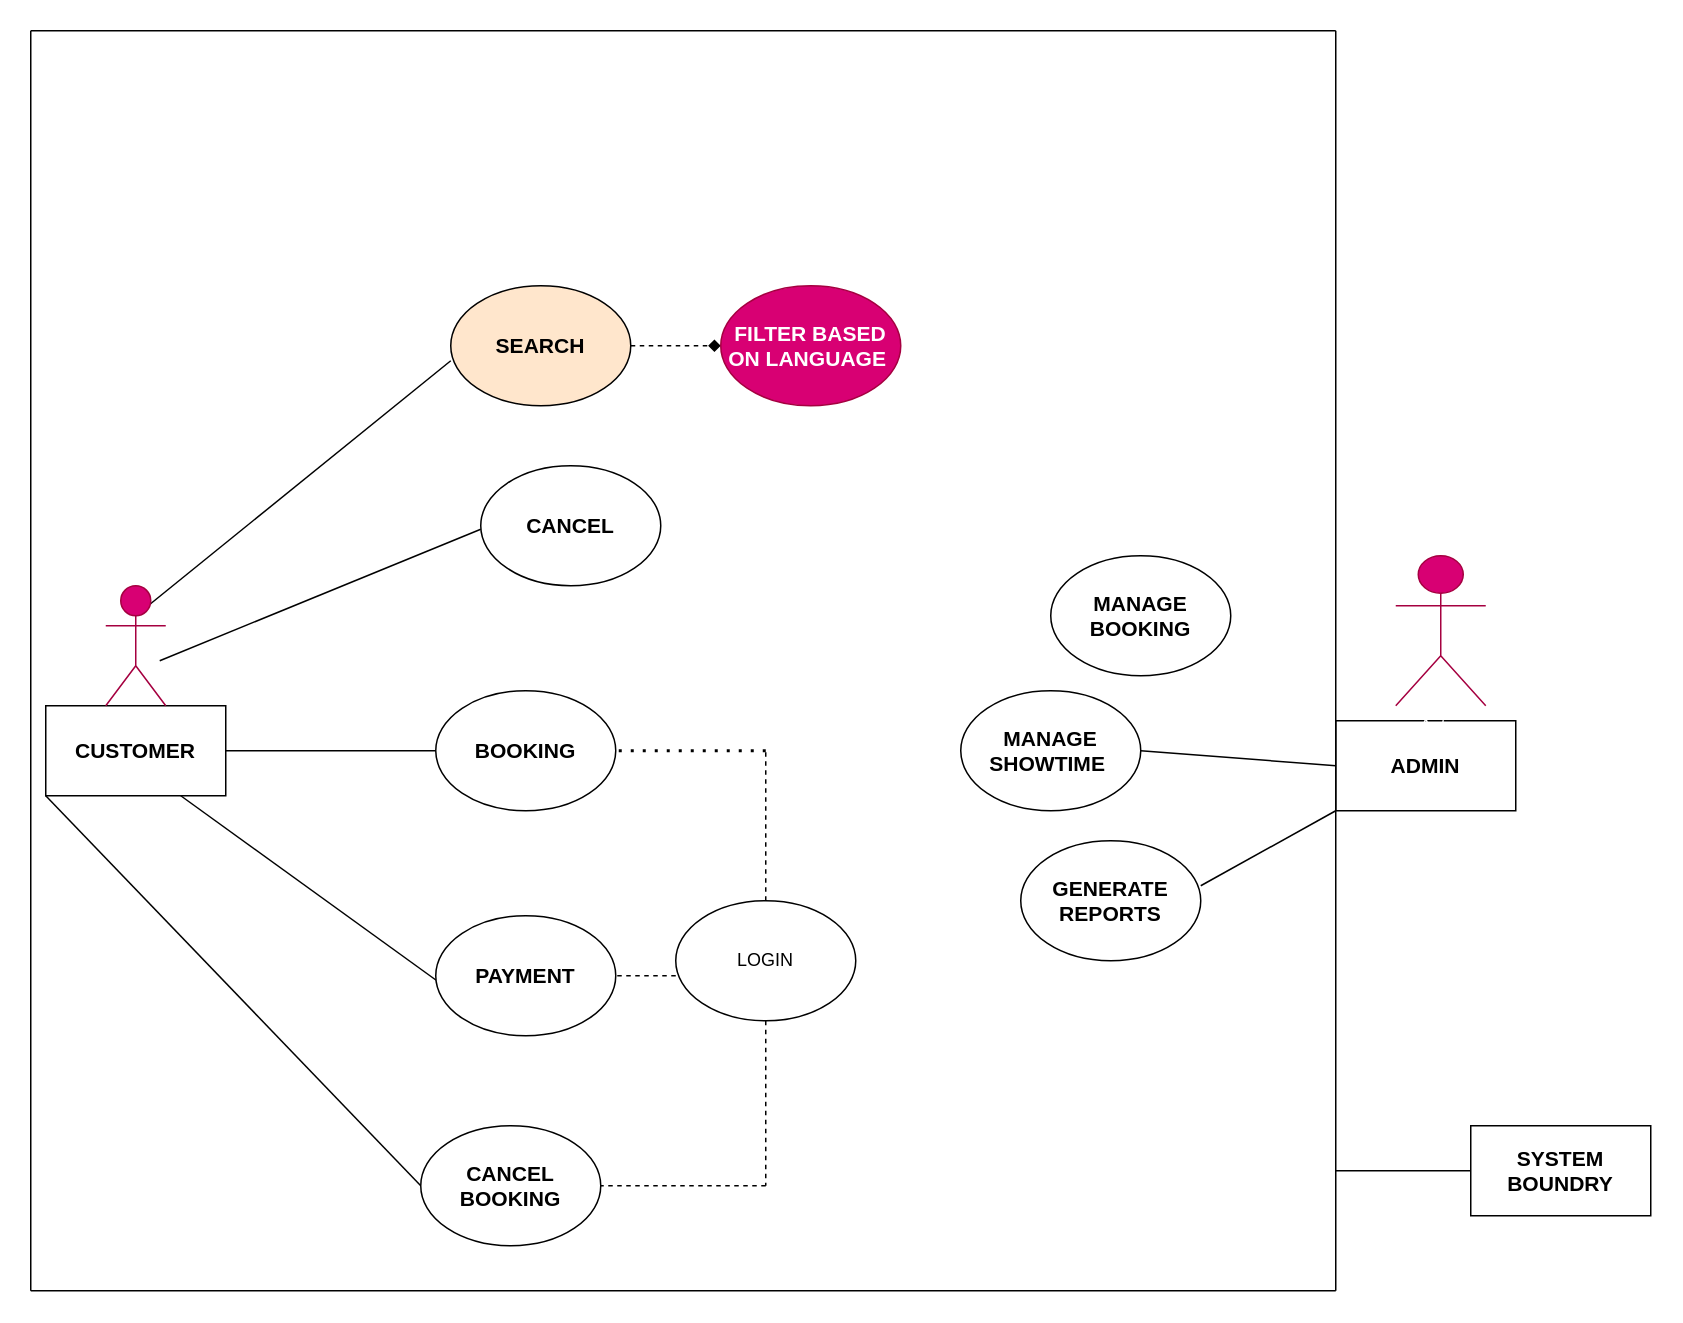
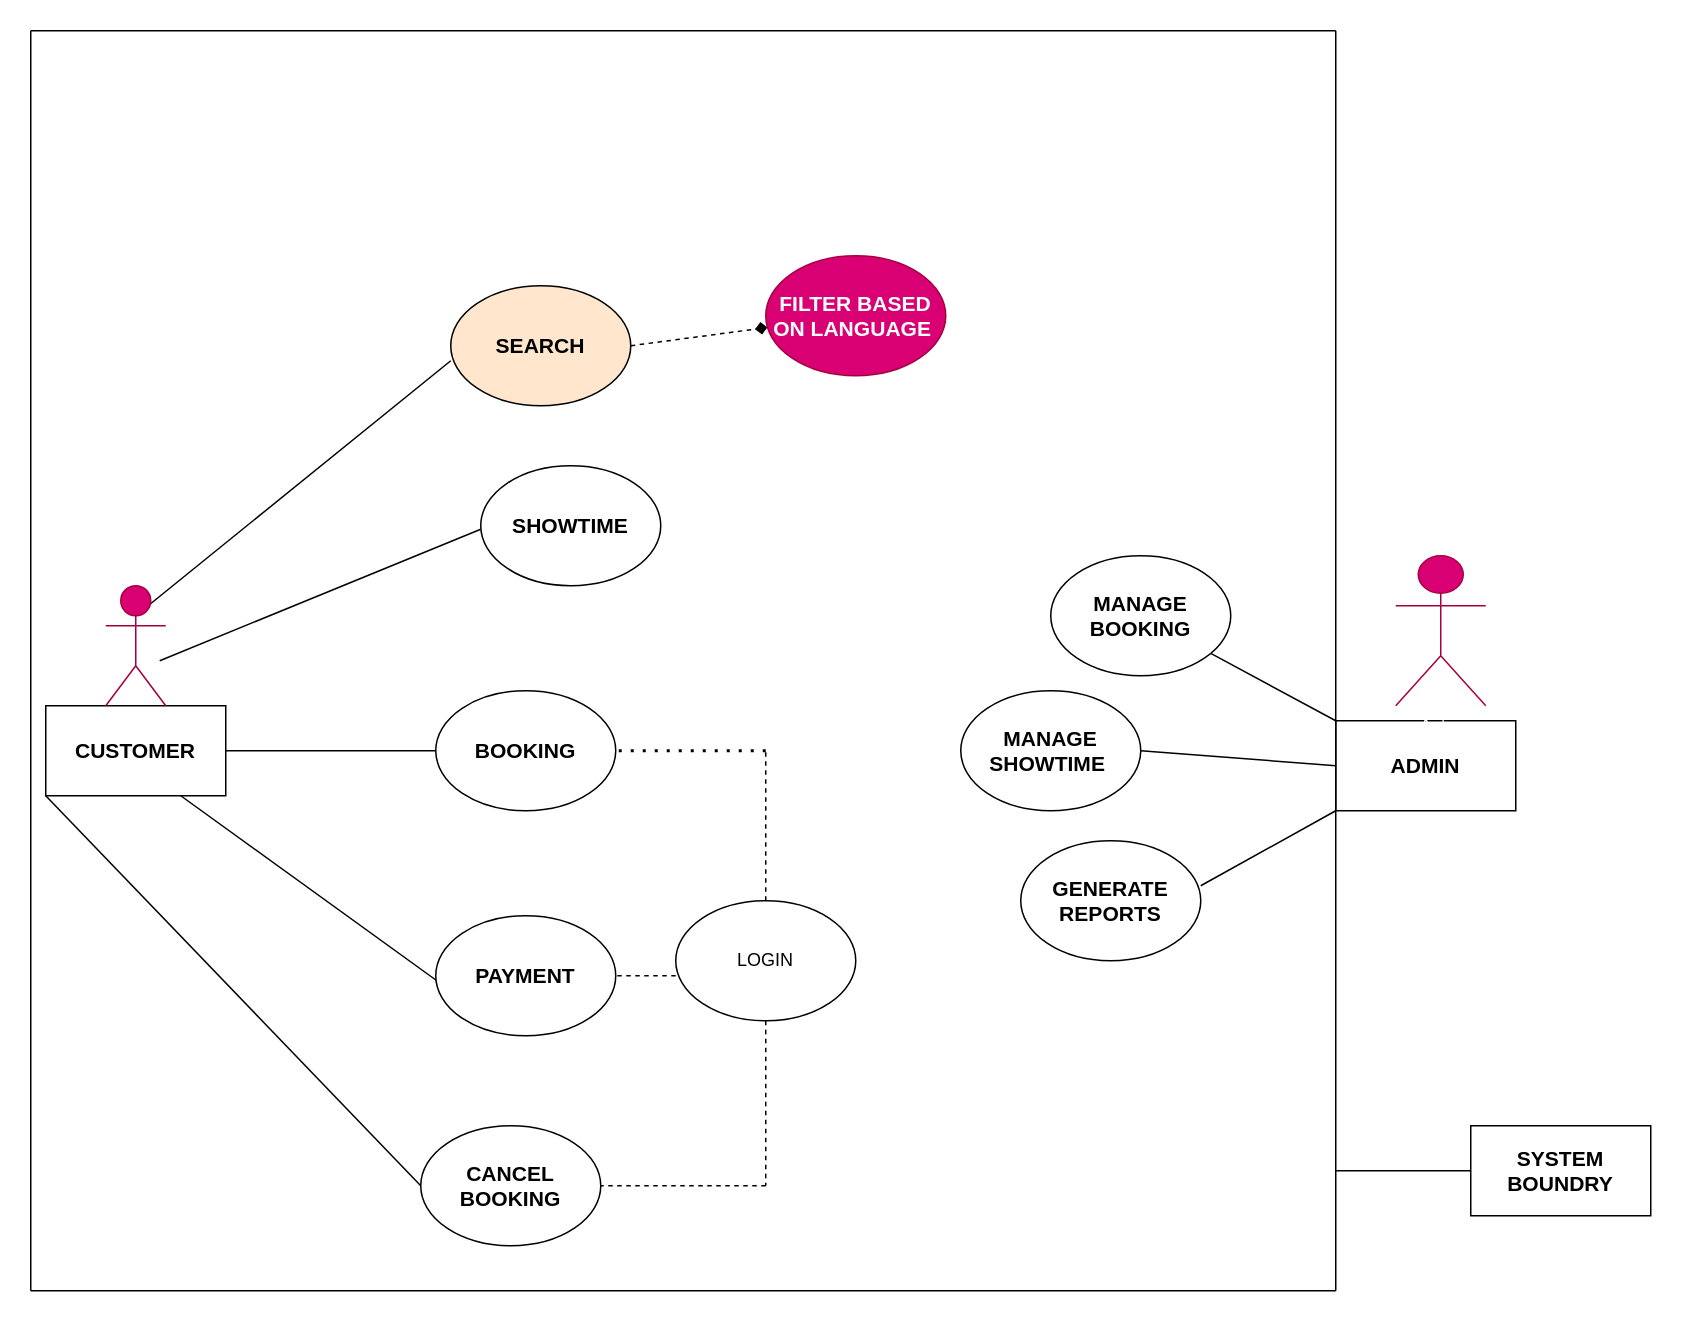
- <mxCell id="15" value="&lt;h3&gt;FILTER BASED ON LANGUAGE&amp;nbsp;&lt;/h3&gt;" style="ellipse;whiteSpace=wrap;html=1;fillColor=#d80073;fontColor=#ffffff;strokeColor=#A50040;" vertex="1" parent="1"><mxGeometry x="480" y="190" width="120" height="80" as="geometry" /></mxCell>
+ <mxCell id="15" value="&lt;h3&gt;FILTER BASED ON LANGUAGE&amp;nbsp;&lt;/h3&gt;" style="ellipse;whiteSpace=wrap;html=1;fillColor=#d80073;fontColor=#ffffff;strokeColor=#A50040;" vertex="1" parent="1"><mxGeometry x="510" y="170" width="120" height="80" as="geometry" /></mxCell>
- <mxCell id="6" value="&lt;h3&gt;CANCEL&lt;/h3&gt;" style="ellipse;whiteSpace=wrap;html=1;" vertex="1" parent="1"><mxGeometry x="320" y="310" width="120" height="80" as="geometry" /></mxCell>
+ <mxCell id="6" value="&lt;h3&gt;SHOWTIME&lt;/h3&gt;" style="ellipse;whiteSpace=wrap;html=1;" vertex="1" parent="1"><mxGeometry x="320" y="310" width="120" height="80" as="geometry" /></mxCell>
+ <mxCell id="23" value="" style="endArrow=none;html=1;rounded=0;exitX=0;exitY=0;exitDx=0;exitDy=0;" edge="1" parent="1" source="13" target="24"><mxGeometry width="50" height="50" relative="1" as="geometry"><mxPoint x="830" y="440" as="sourcePoint" /><mxPoint x="830" y="420" as="targetPoint" /></mxGeometry></mxCell>
